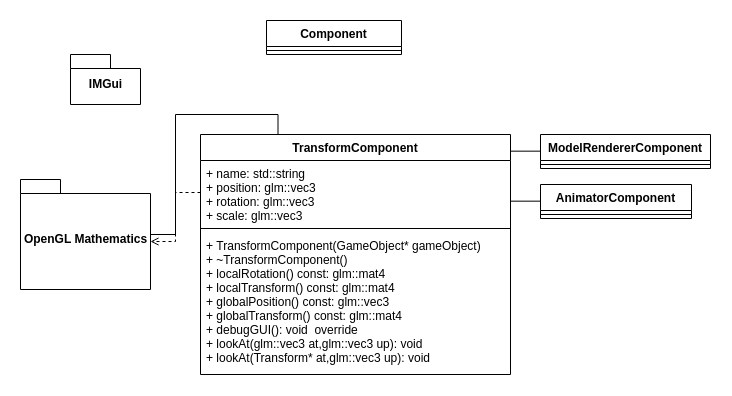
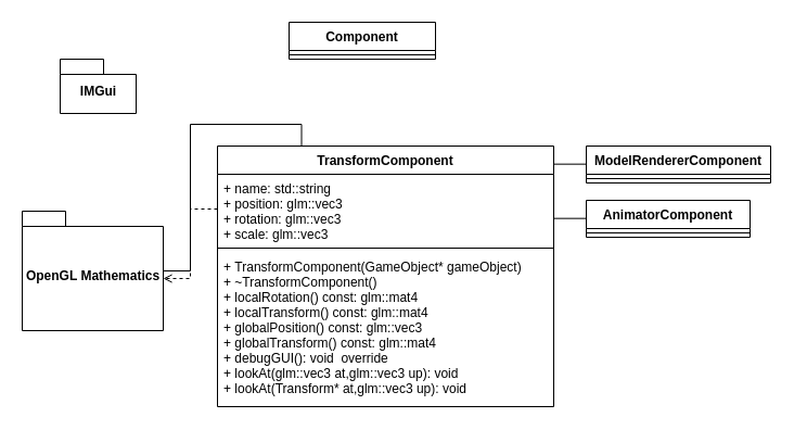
- <mxCell id="15" value="IMGui" style="shape=folder;fontStyle=1;spacingTop=10;tabWidth=40;tabHeight=14;tabPosition=left;html=1;" parent="1" vertex="1"><mxGeometry x="70" y="54" width="70" height="50" as="geometry" /></mxCell>
+ <mxCell id="15" value="IMGui" style="shape=folder;fontStyle=1;spacingTop=10;tabWidth=40;tabHeight=14;tabPosition=left;html=1;" parent="1" vertex="1"><mxGeometry x="55" y="54" width="70" height="50" as="geometry" /></mxCell>
- <mxCell id="9" value="OpenGL Mathematics" style="shape=folder;fontStyle=1;spacingTop=10;tabWidth=40;tabHeight=14;tabPosition=left;html=1;" parent="1" vertex="1"><mxGeometry x="20" y="179" width="130" height="110" as="geometry" /></mxCell>
+ <mxCell id="9" value="OpenGL Mathematics" style="shape=folder;fontStyle=1;spacingTop=10;tabWidth=40;tabHeight=14;tabPosition=left;html=1;" parent="1" vertex="1"><mxGeometry x="20" y="194" width="130" height="110" as="geometry" /></mxCell>
